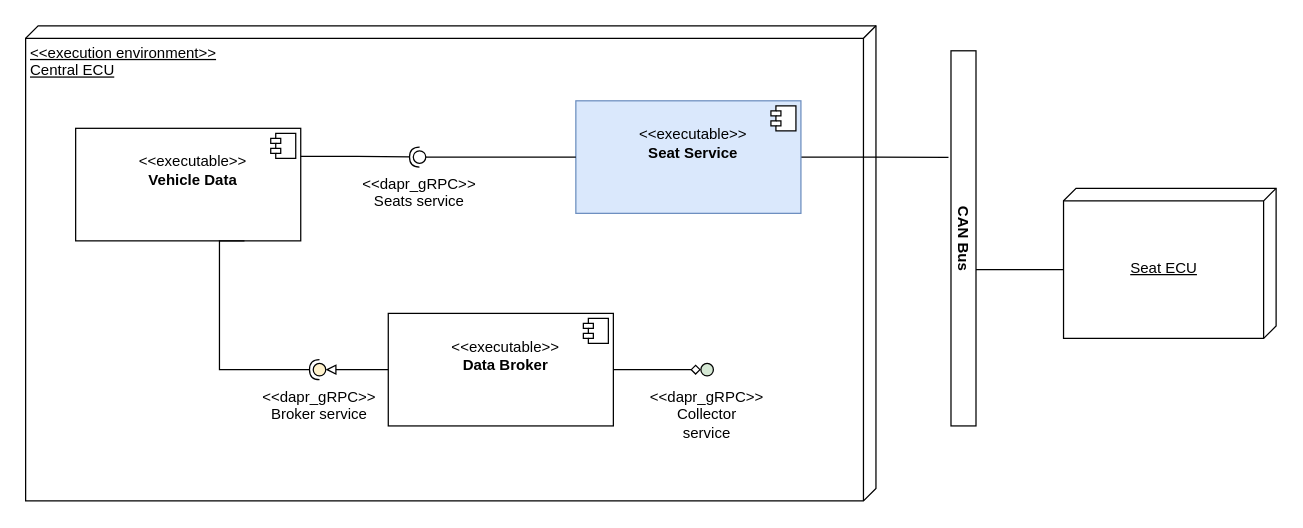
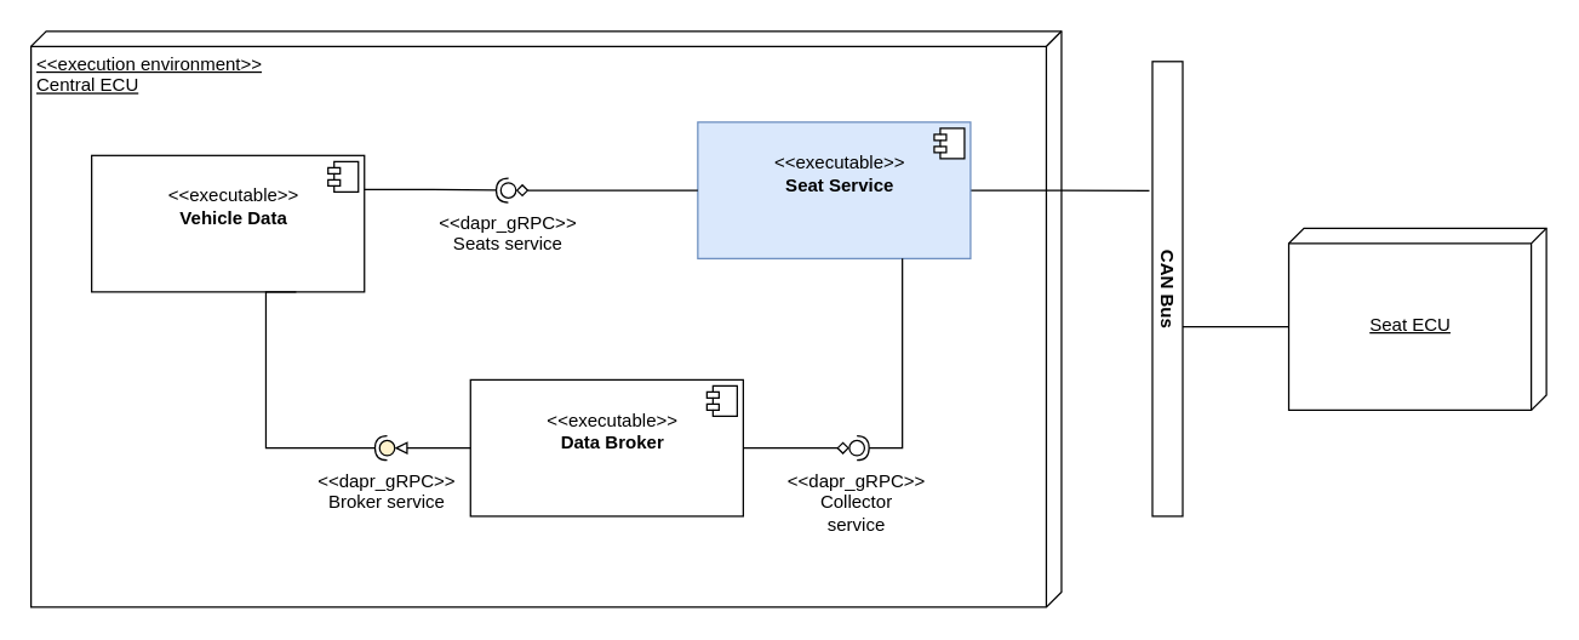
- <mxCell id="12" value="" style="rounded=0;orthogonalLoop=1;jettySize=auto;html=1;endArrow=none;endFill=0;sketch=0;sourcePerimeterSpacing=0;targetPerimeterSpacing=0;edgeStyle=orthogonalEdgeStyle;exitX=0;exitY=0.5;exitDx=0;exitDy=0;" parent="1" source="6" target="14" edge="1"><mxGeometry relative="1" as="geometry"><mxPoint x="200" y="295" as="sourcePoint" /></mxGeometry></mxCell>
+ <mxCell id="12" value="" style="rounded=0;orthogonalLoop=1;jettySize=auto;html=1;endArrow=diamond;endFill=0;sketch=0;sourcePerimeterSpacing=0;targetPerimeterSpacing=0;edgeStyle=orthogonalEdgeStyle;exitX=0;exitY=0.5;exitDx=0;exitDy=0;" parent="1" source="6" target="14" edge="1"><mxGeometry relative="1" as="geometry"><mxPoint x="200" y="295" as="sourcePoint" /></mxGeometry></mxCell>
+ <mxCell id="20" value="" style="rounded=0;orthogonalLoop=1;jettySize=auto;html=1;endArrow=halfCircle;endFill=0;entryX=0.5;entryY=0.5;endSize=6;strokeWidth=1;sketch=0;edgeStyle=orthogonalEdgeStyle;exitX=0.75;exitY=1;exitDx=0;exitDy=0;" parent="1" source="6" target="21" edge="1"><mxGeometry relative="1" as="geometry"><mxPoint x="470" y="195" as="sourcePoint" /><Array as="points"><mxPoint x="595" y="295" /></Array></mxGeometry></mxCell>
- <mxCell id="21" value="&lt;br&gt;&lt;br&gt;&lt;br&gt;&lt;br&gt;&lt;span&gt;&lt;br&gt;&amp;lt;&amp;lt;dapr_gRPC&amp;gt;&amp;gt;&lt;br&gt;Collector&lt;/span&gt;&lt;br&gt;&lt;span&gt;service&lt;/span&gt;" style="ellipse;whiteSpace=wrap;html=1;align=center;aspect=fixed;resizable=0;points=[];outlineConnect=0;sketch=0;fillColor=#d5e8d4;" parent="1" vertex="1"><mxGeometry x="560" y="290" width="10" height="10" as="geometry" /></mxCell>
+ <mxCell id="21" value="&lt;br&gt;&lt;br&gt;&lt;br&gt;&lt;br&gt;&lt;span&gt;&lt;br&gt;&amp;lt;&amp;lt;dapr_gRPC&amp;gt;&amp;gt;&lt;br&gt;Collector&lt;/span&gt;&lt;br&gt;&lt;span&gt;service&lt;/span&gt;" style="ellipse;whiteSpace=wrap;html=1;align=center;aspect=fixed;resizable=0;points=[];outlineConnect=0;sketch=0;" parent="1" vertex="1"><mxGeometry x="560" y="290" width="10" height="10" as="geometry" /></mxCell>
